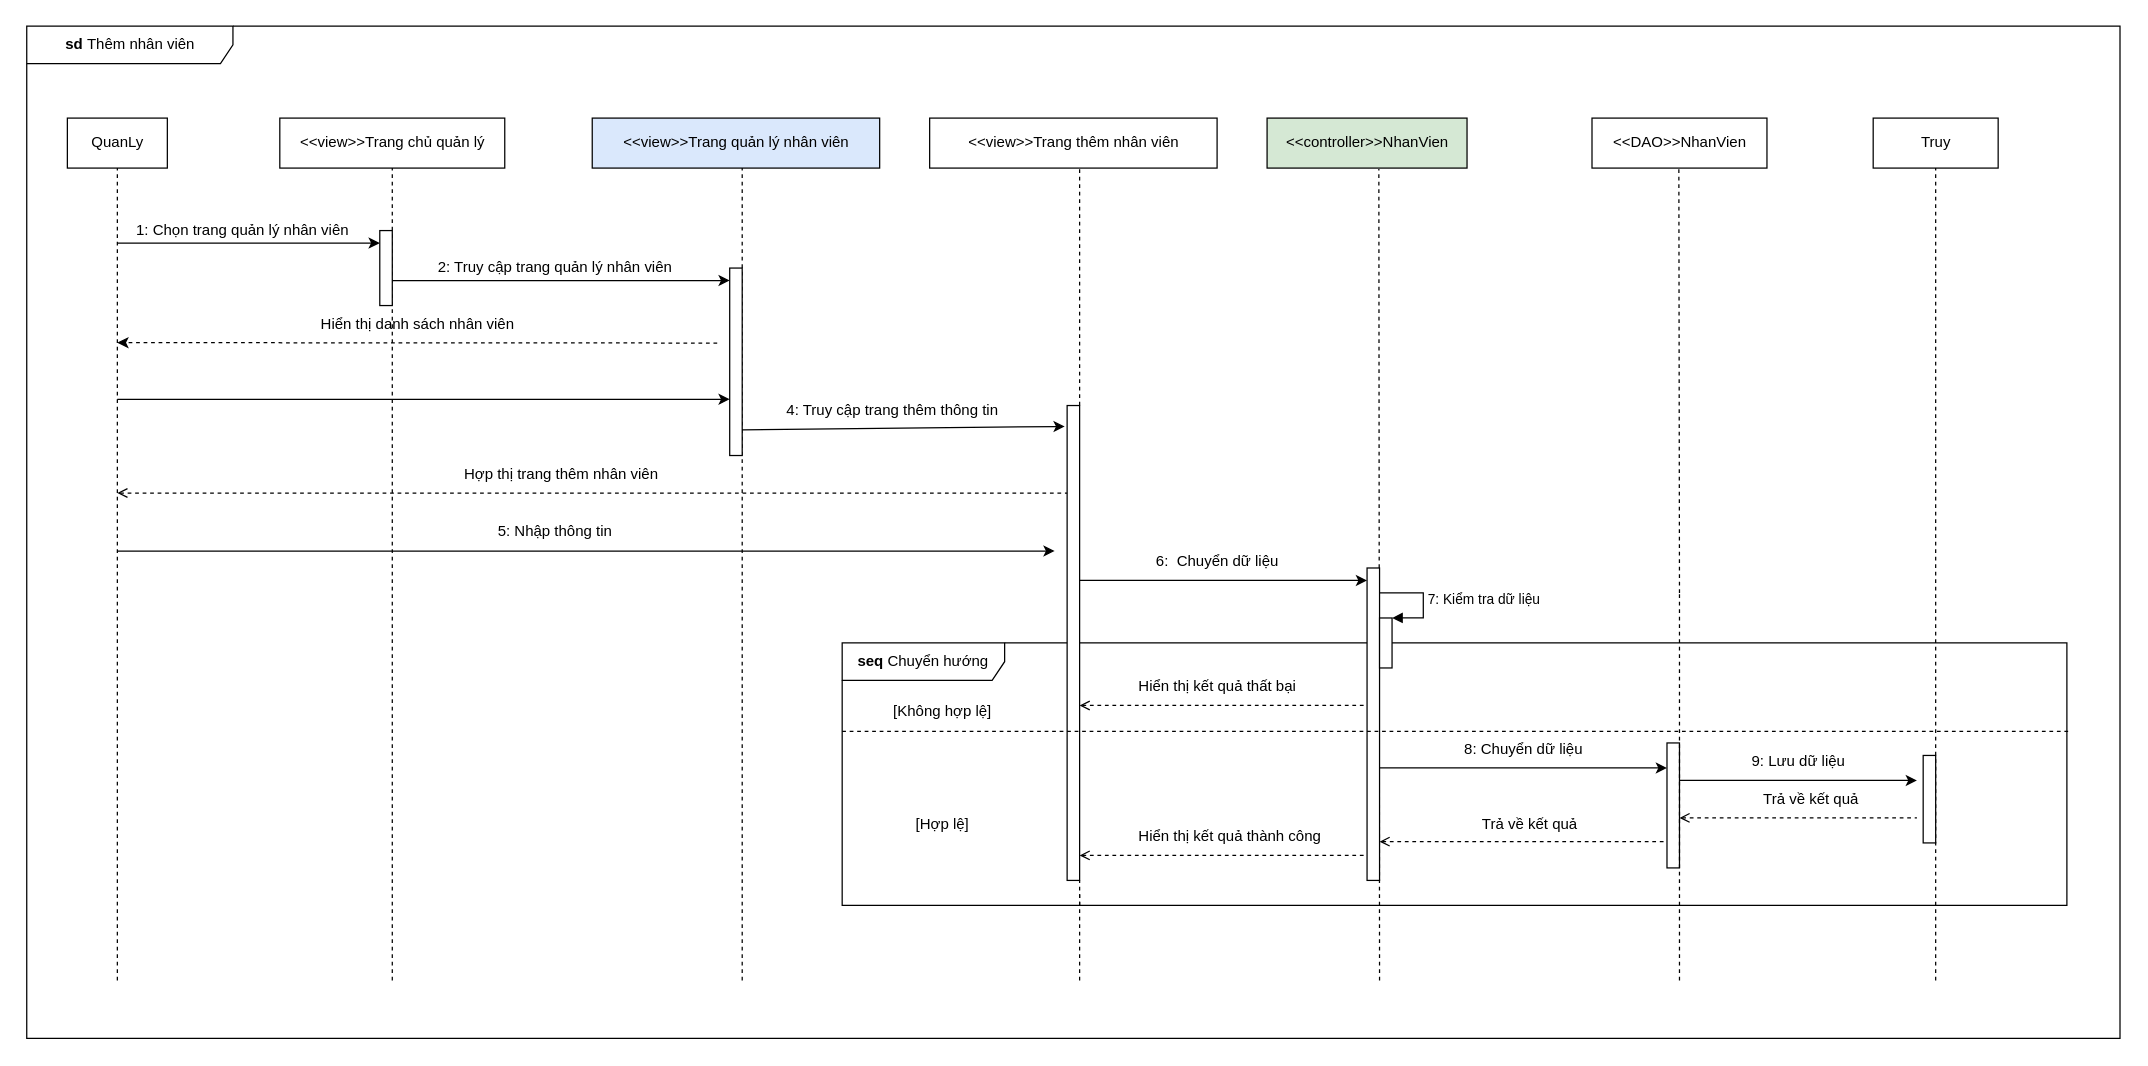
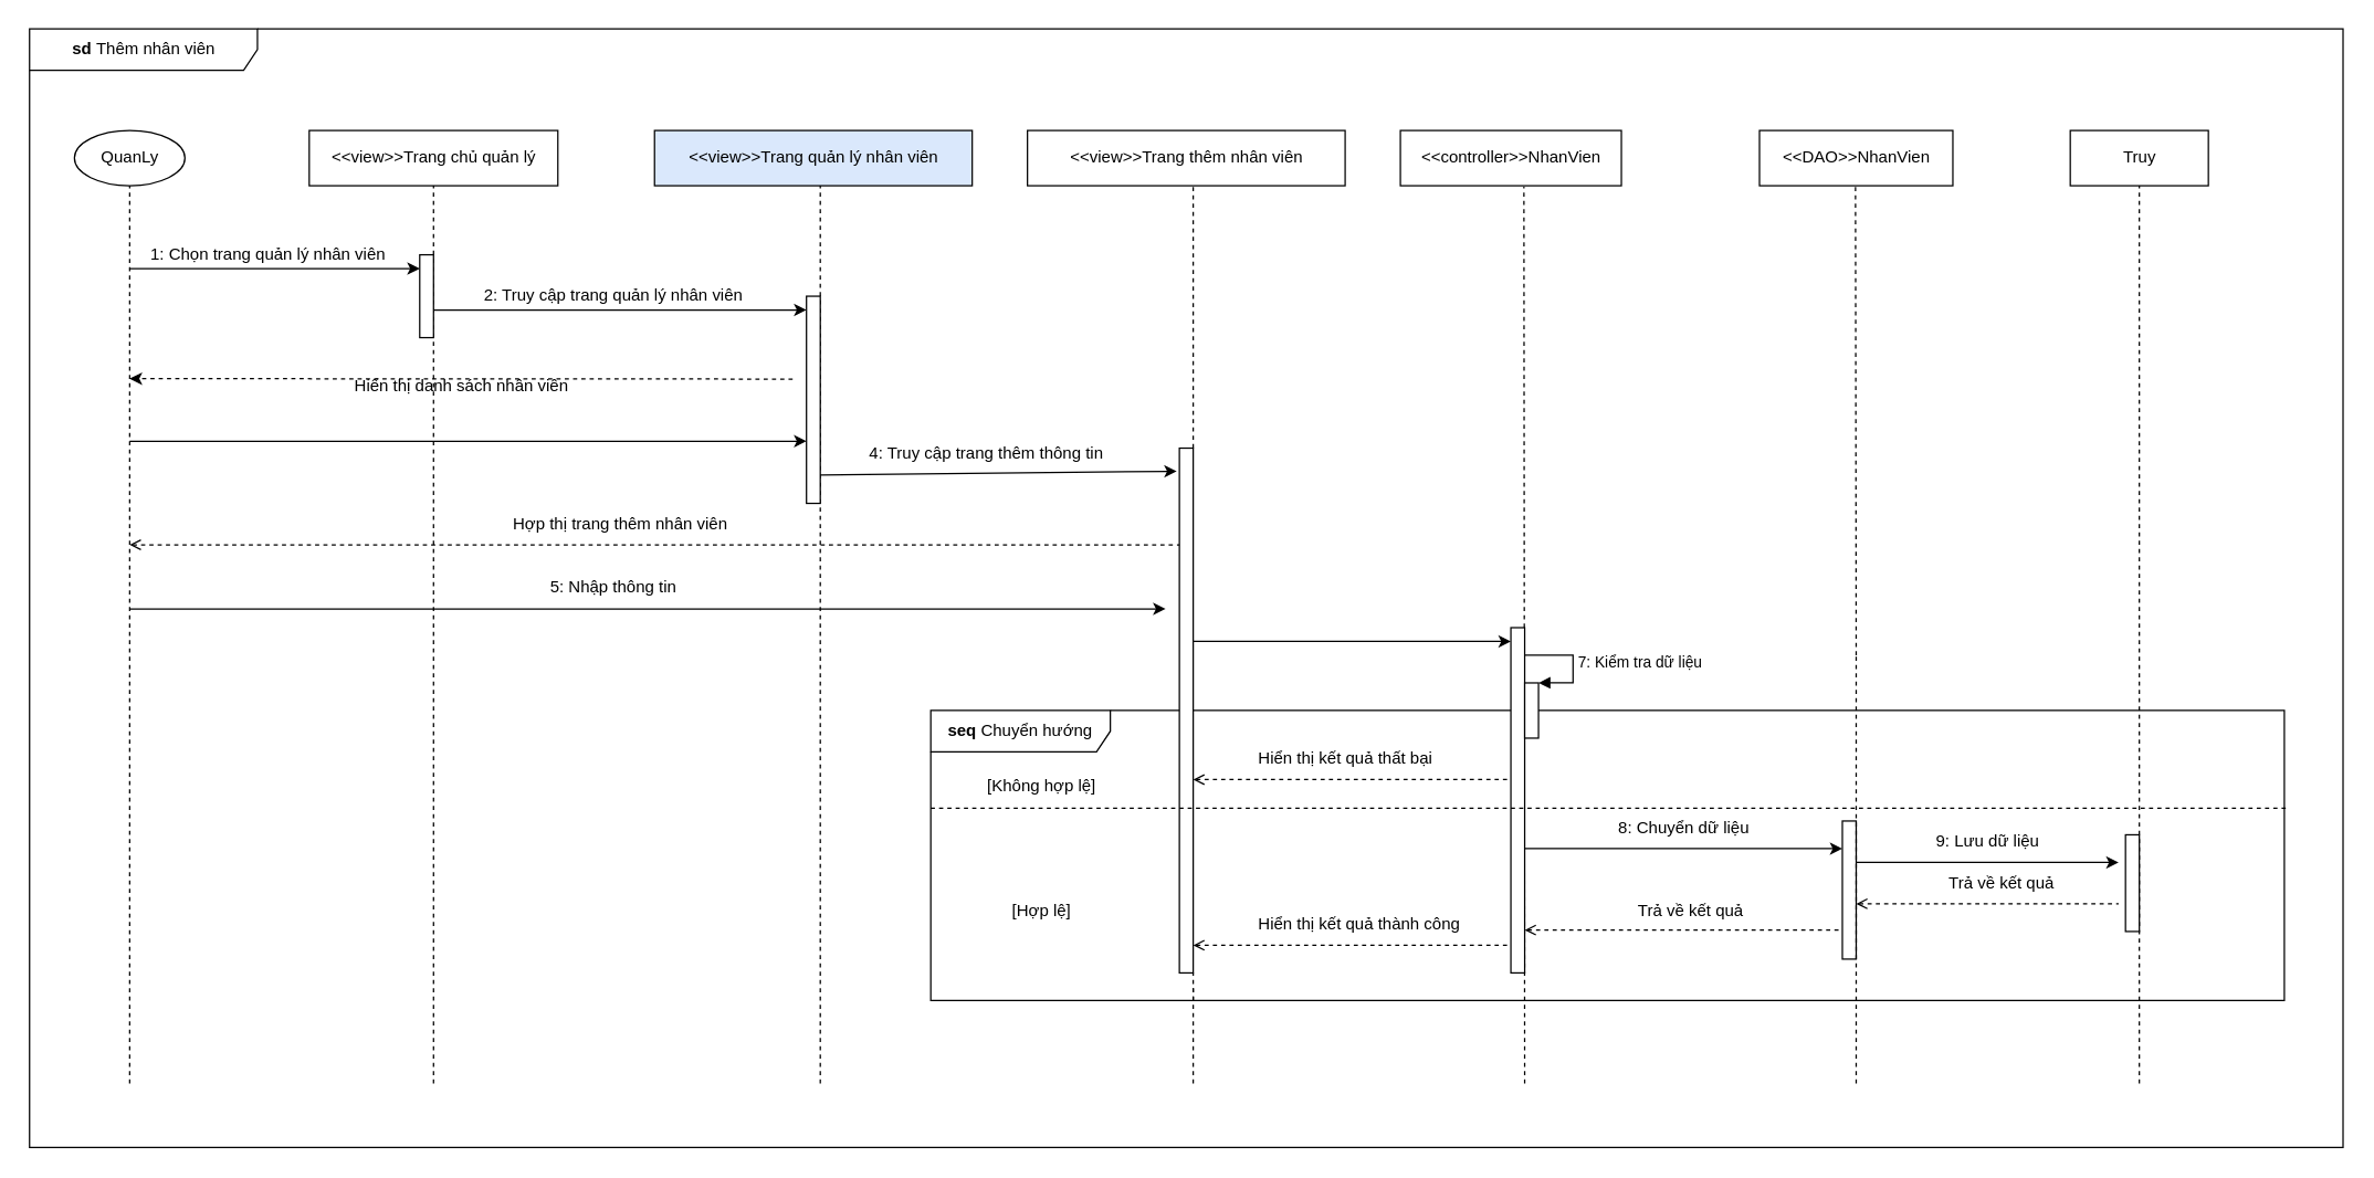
- <mxCell id="58" value="QuanLy" style="html=1;" parent="1" vertex="1"><mxGeometry x="53" y="94" width="80" height="40" as="geometry" /></mxCell>
+ <mxCell id="58" value="QuanLy" style="ellipse;html=1;" parent="1" vertex="1"><mxGeometry x="53" y="94" width="80" height="40" as="geometry" /></mxCell>
- <mxCell id="5" value="&amp;lt;&amp;lt;controller&amp;gt;&amp;gt;NhanVien" style="html=1;fillColor=#d5e8d4;" parent="1" vertex="1"><mxGeometry x="1013" y="94" width="160" height="40" as="geometry" /></mxCell>
+ <mxCell id="5" value="&amp;lt;&amp;lt;controller&amp;gt;&amp;gt;NhanVien" style="html=1;" parent="1" vertex="1"><mxGeometry x="1013" y="94" width="160" height="40" as="geometry" /></mxCell>
- <mxCell id="26" value="Hiển thị danh sách nhân viên" style="text;html=1;align=center;verticalAlign=middle;resizable=0;points=[];autosize=1;strokeColor=none;fillColor=none;" parent="1" vertex="1"><mxGeometry x="243" y="244" width="180" height="30" as="geometry" /></mxCell>
+ <mxCell id="26" value="Hiển thị danh sách nhân viên" style="text;html=1;align=center;verticalAlign=middle;resizable=0;points=[];autosize=1;strokeColor=none;fillColor=none;" parent="1" vertex="1"><mxGeometry x="243" y="264" width="180" height="30" as="geometry" /></mxCell>
- <mxCell id="36" value="6:&amp;nbsp; Chuyển dữ liệu" style="text;html=1;align=center;verticalAlign=middle;resizable=0;points=[];autosize=1;strokeColor=none;fillColor=none;" parent="1" vertex="1"><mxGeometry x="913" y="434" width="120" height="30" as="geometry" /></mxCell>
